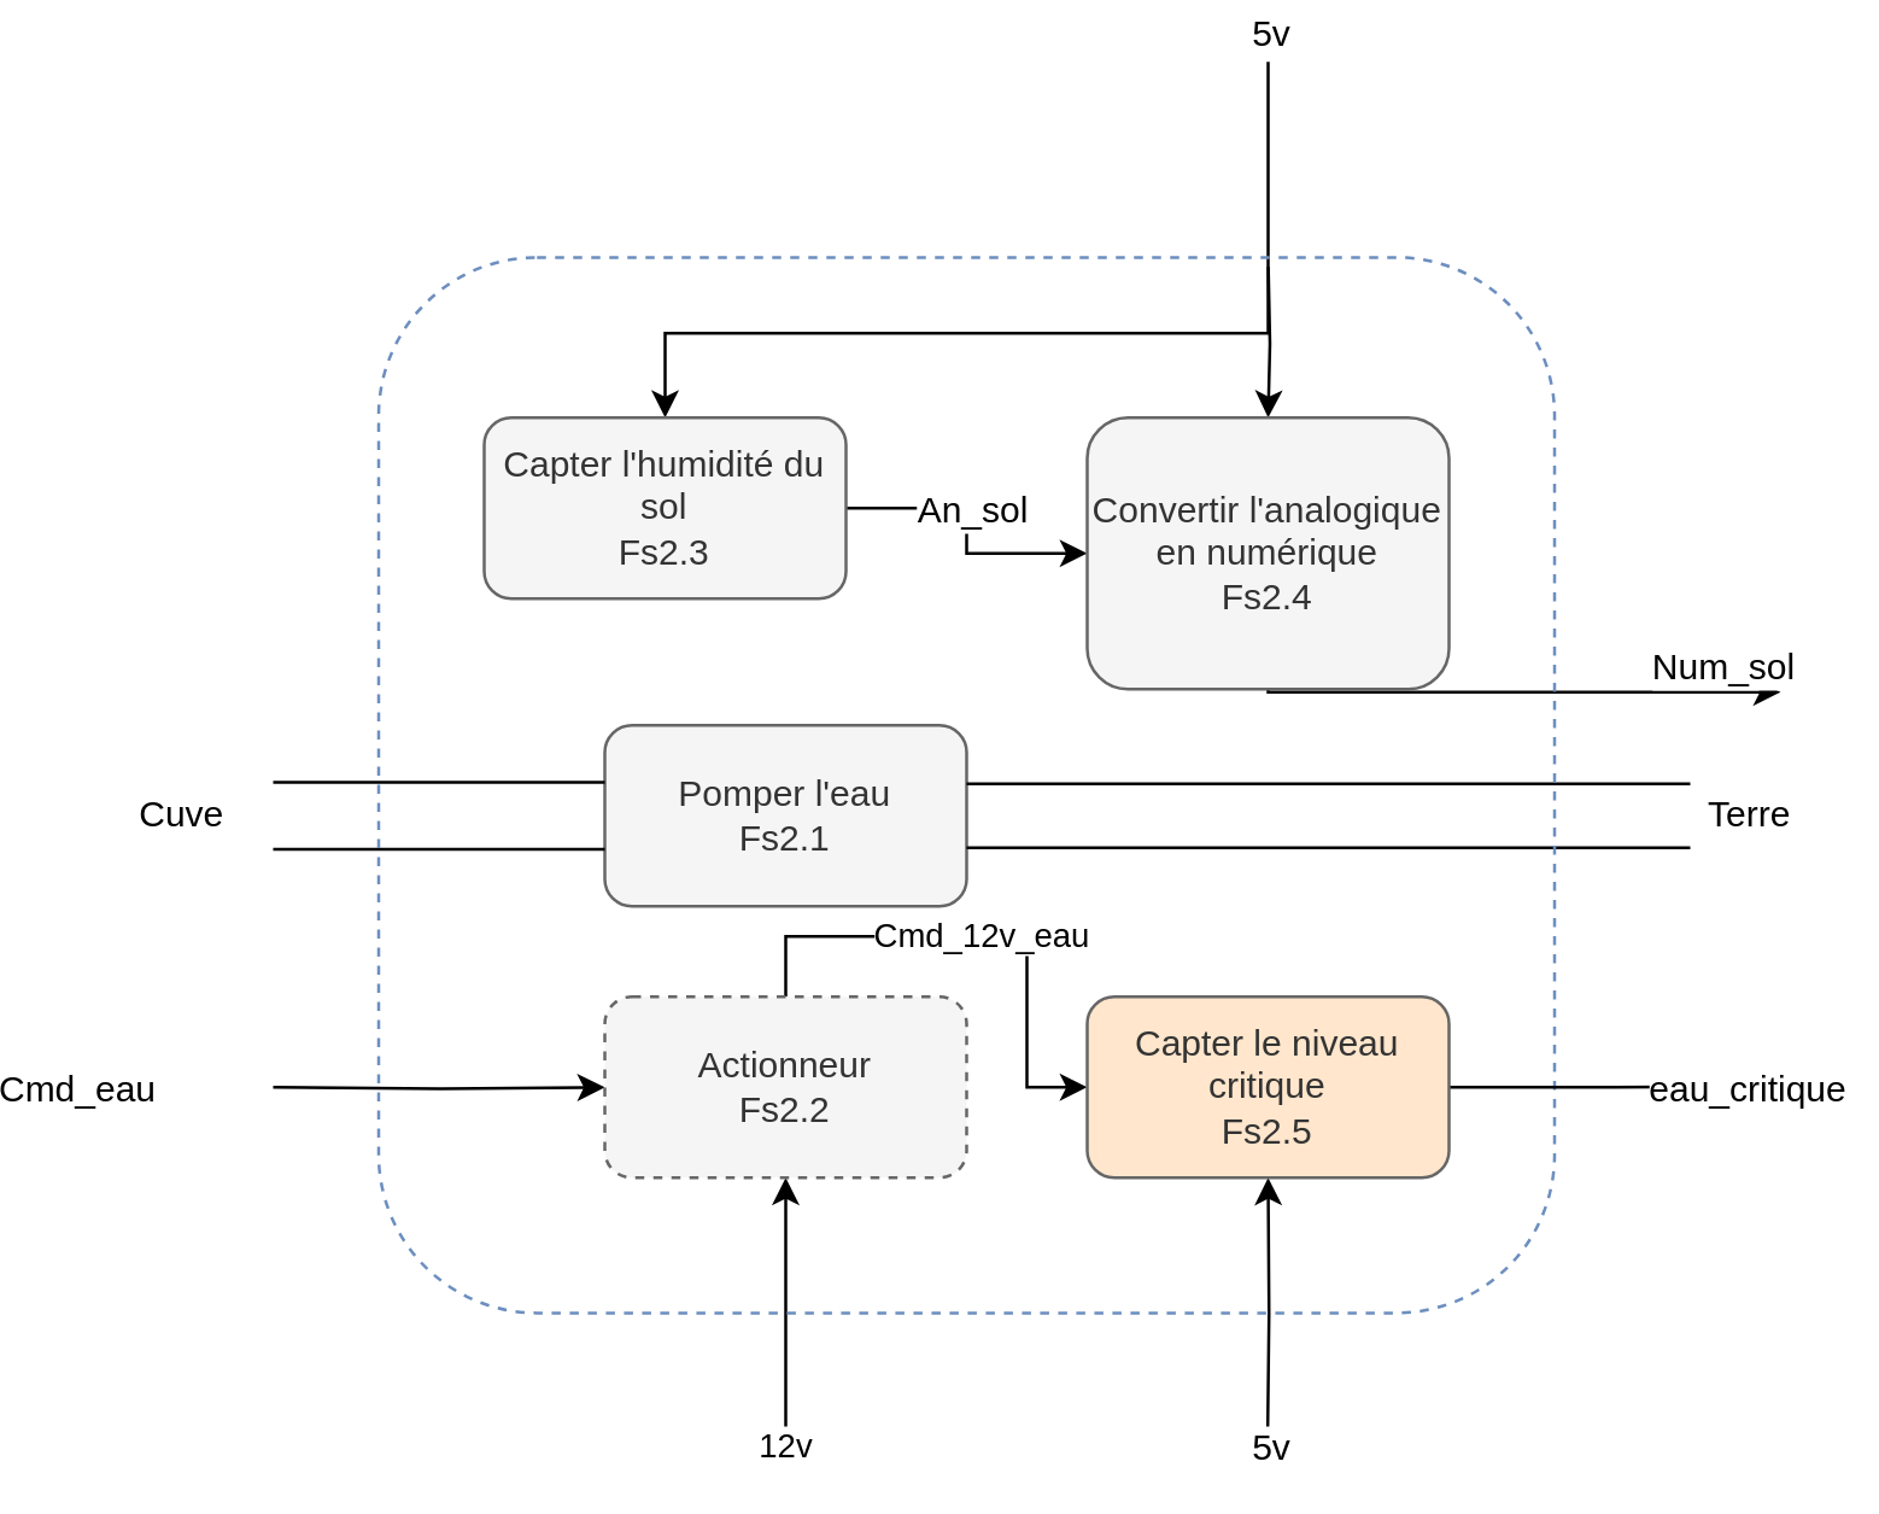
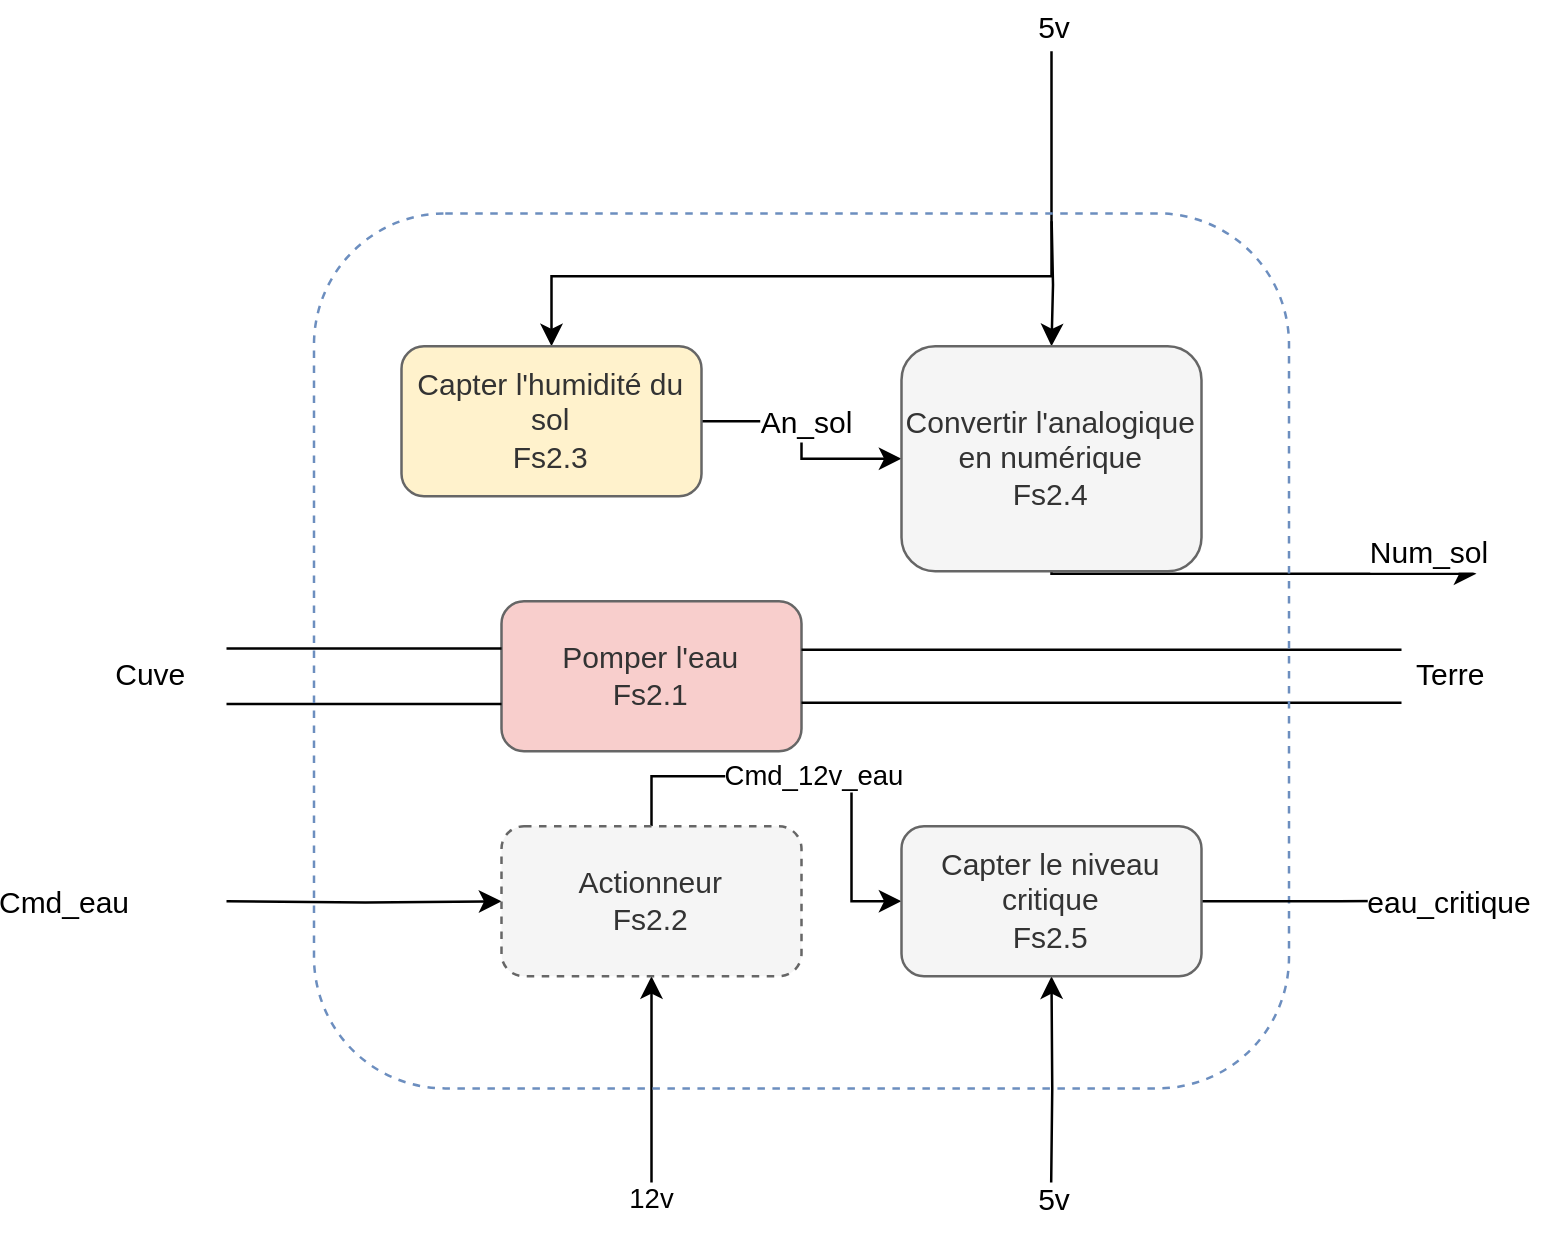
- <mxCell id="6" value="Capter l'humidité du sol&lt;br&gt;Fs2.3" style="rounded=1;whiteSpace=wrap;html=1;fillColor=#f5f5f5;strokeColor=#666666;fontColor=#333333;" parent="1" vertex="1"><mxGeometry x="140" y="138" width="120" height="60" as="geometry" /></mxCell>
+ <mxCell id="6" value="Capter l'humidité du sol&lt;br&gt;Fs2.3" style="rounded=1;whiteSpace=wrap;html=1;fillColor=#fff2cc;strokeColor=#666666;fontColor=#333333;" parent="1" vertex="1"><mxGeometry x="140" y="138" width="120" height="60" as="geometry" /></mxCell>
- <mxCell id="2" value="Pomper l'eau&lt;br&gt;Fs2.1" style="rounded=1;whiteSpace=wrap;html=1;fillColor=#f5f5f5;strokeColor=#666666;fontColor=#333333;" parent="1" vertex="1"><mxGeometry x="180" y="240" width="120" height="60" as="geometry" /></mxCell>
+ <mxCell id="2" value="Pomper l'eau&lt;br&gt;Fs2.1" style="rounded=1;whiteSpace=wrap;html=1;fillColor=#f8cecc;strokeColor=#666666;fontColor=#333333;" parent="1" vertex="1"><mxGeometry x="180" y="240" width="120" height="60" as="geometry" /></mxCell>
- <mxCell id="26" value="Capter le niveau critique&lt;br&gt;Fs2.5" style="rounded=1;whiteSpace=wrap;html=1;fillColor=#ffe6cc;strokeColor=#666666;fontColor=#333333;" vertex="1" parent="1"><mxGeometry x="340" y="330" width="120" height="60" as="geometry" /></mxCell>
+ <mxCell id="26" value="Capter le niveau critique&lt;br&gt;Fs2.5" style="rounded=1;whiteSpace=wrap;html=1;fillColor=#f5f5f5;strokeColor=#666666;fontColor=#333333;" vertex="1" parent="1"><mxGeometry x="340" y="330" width="120" height="60" as="geometry" /></mxCell>
